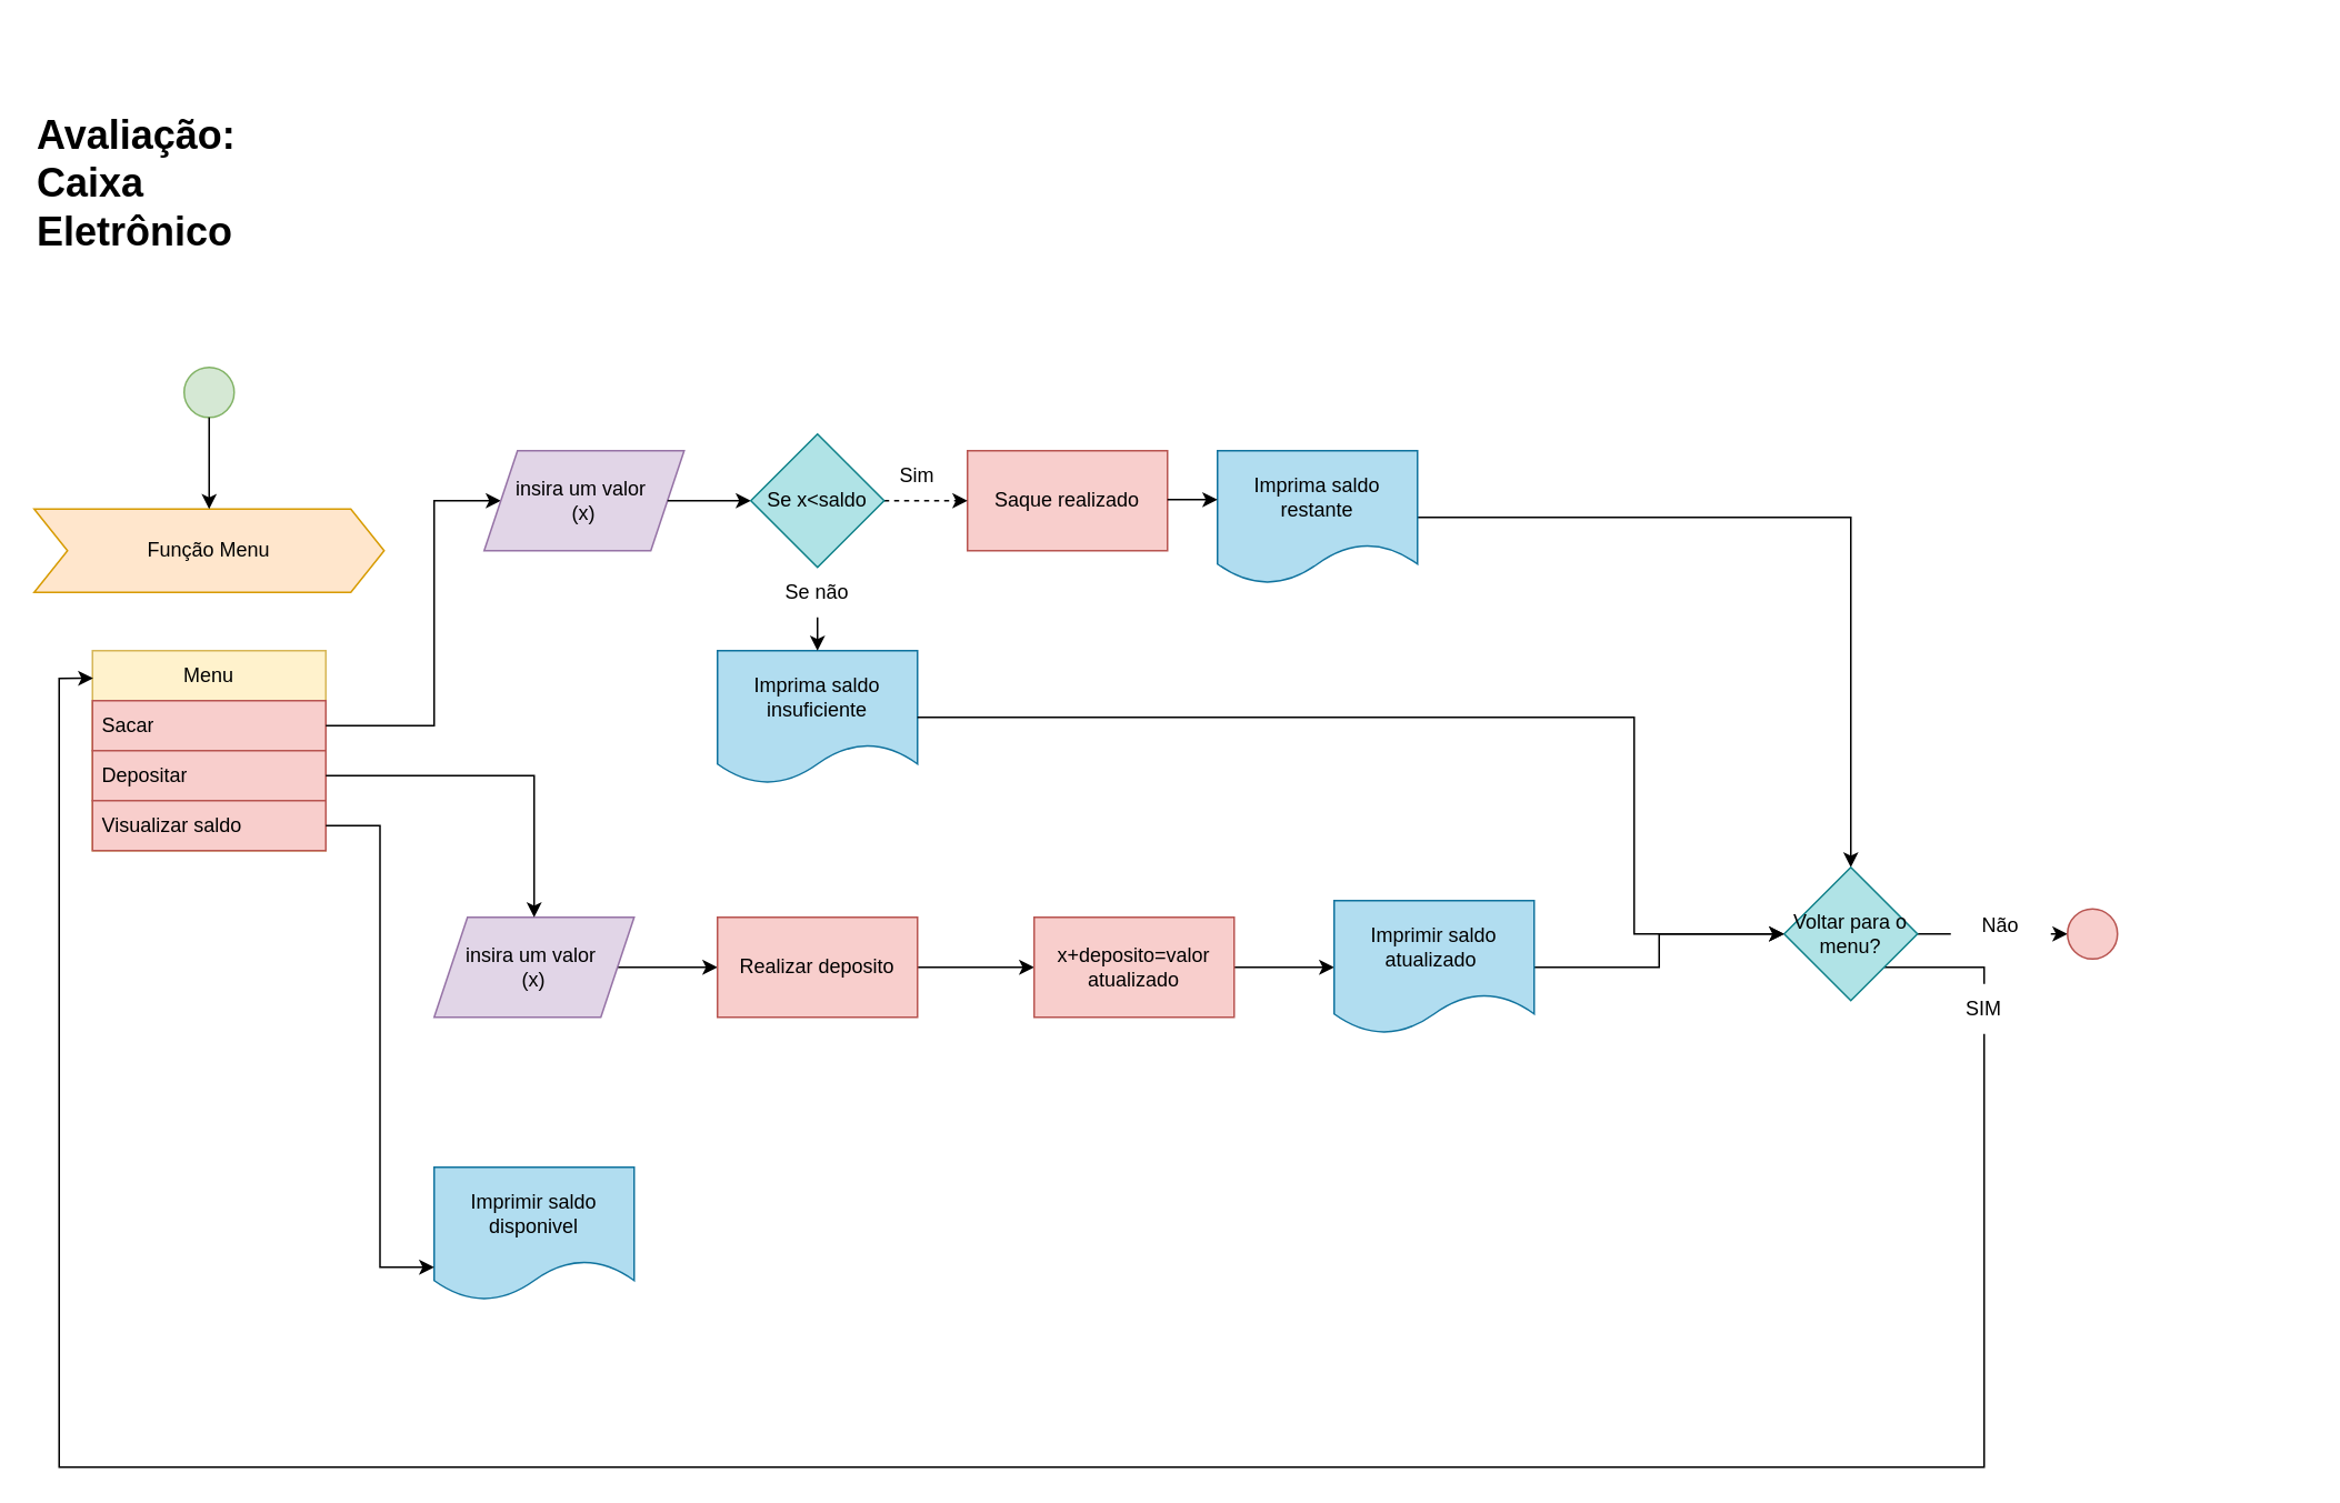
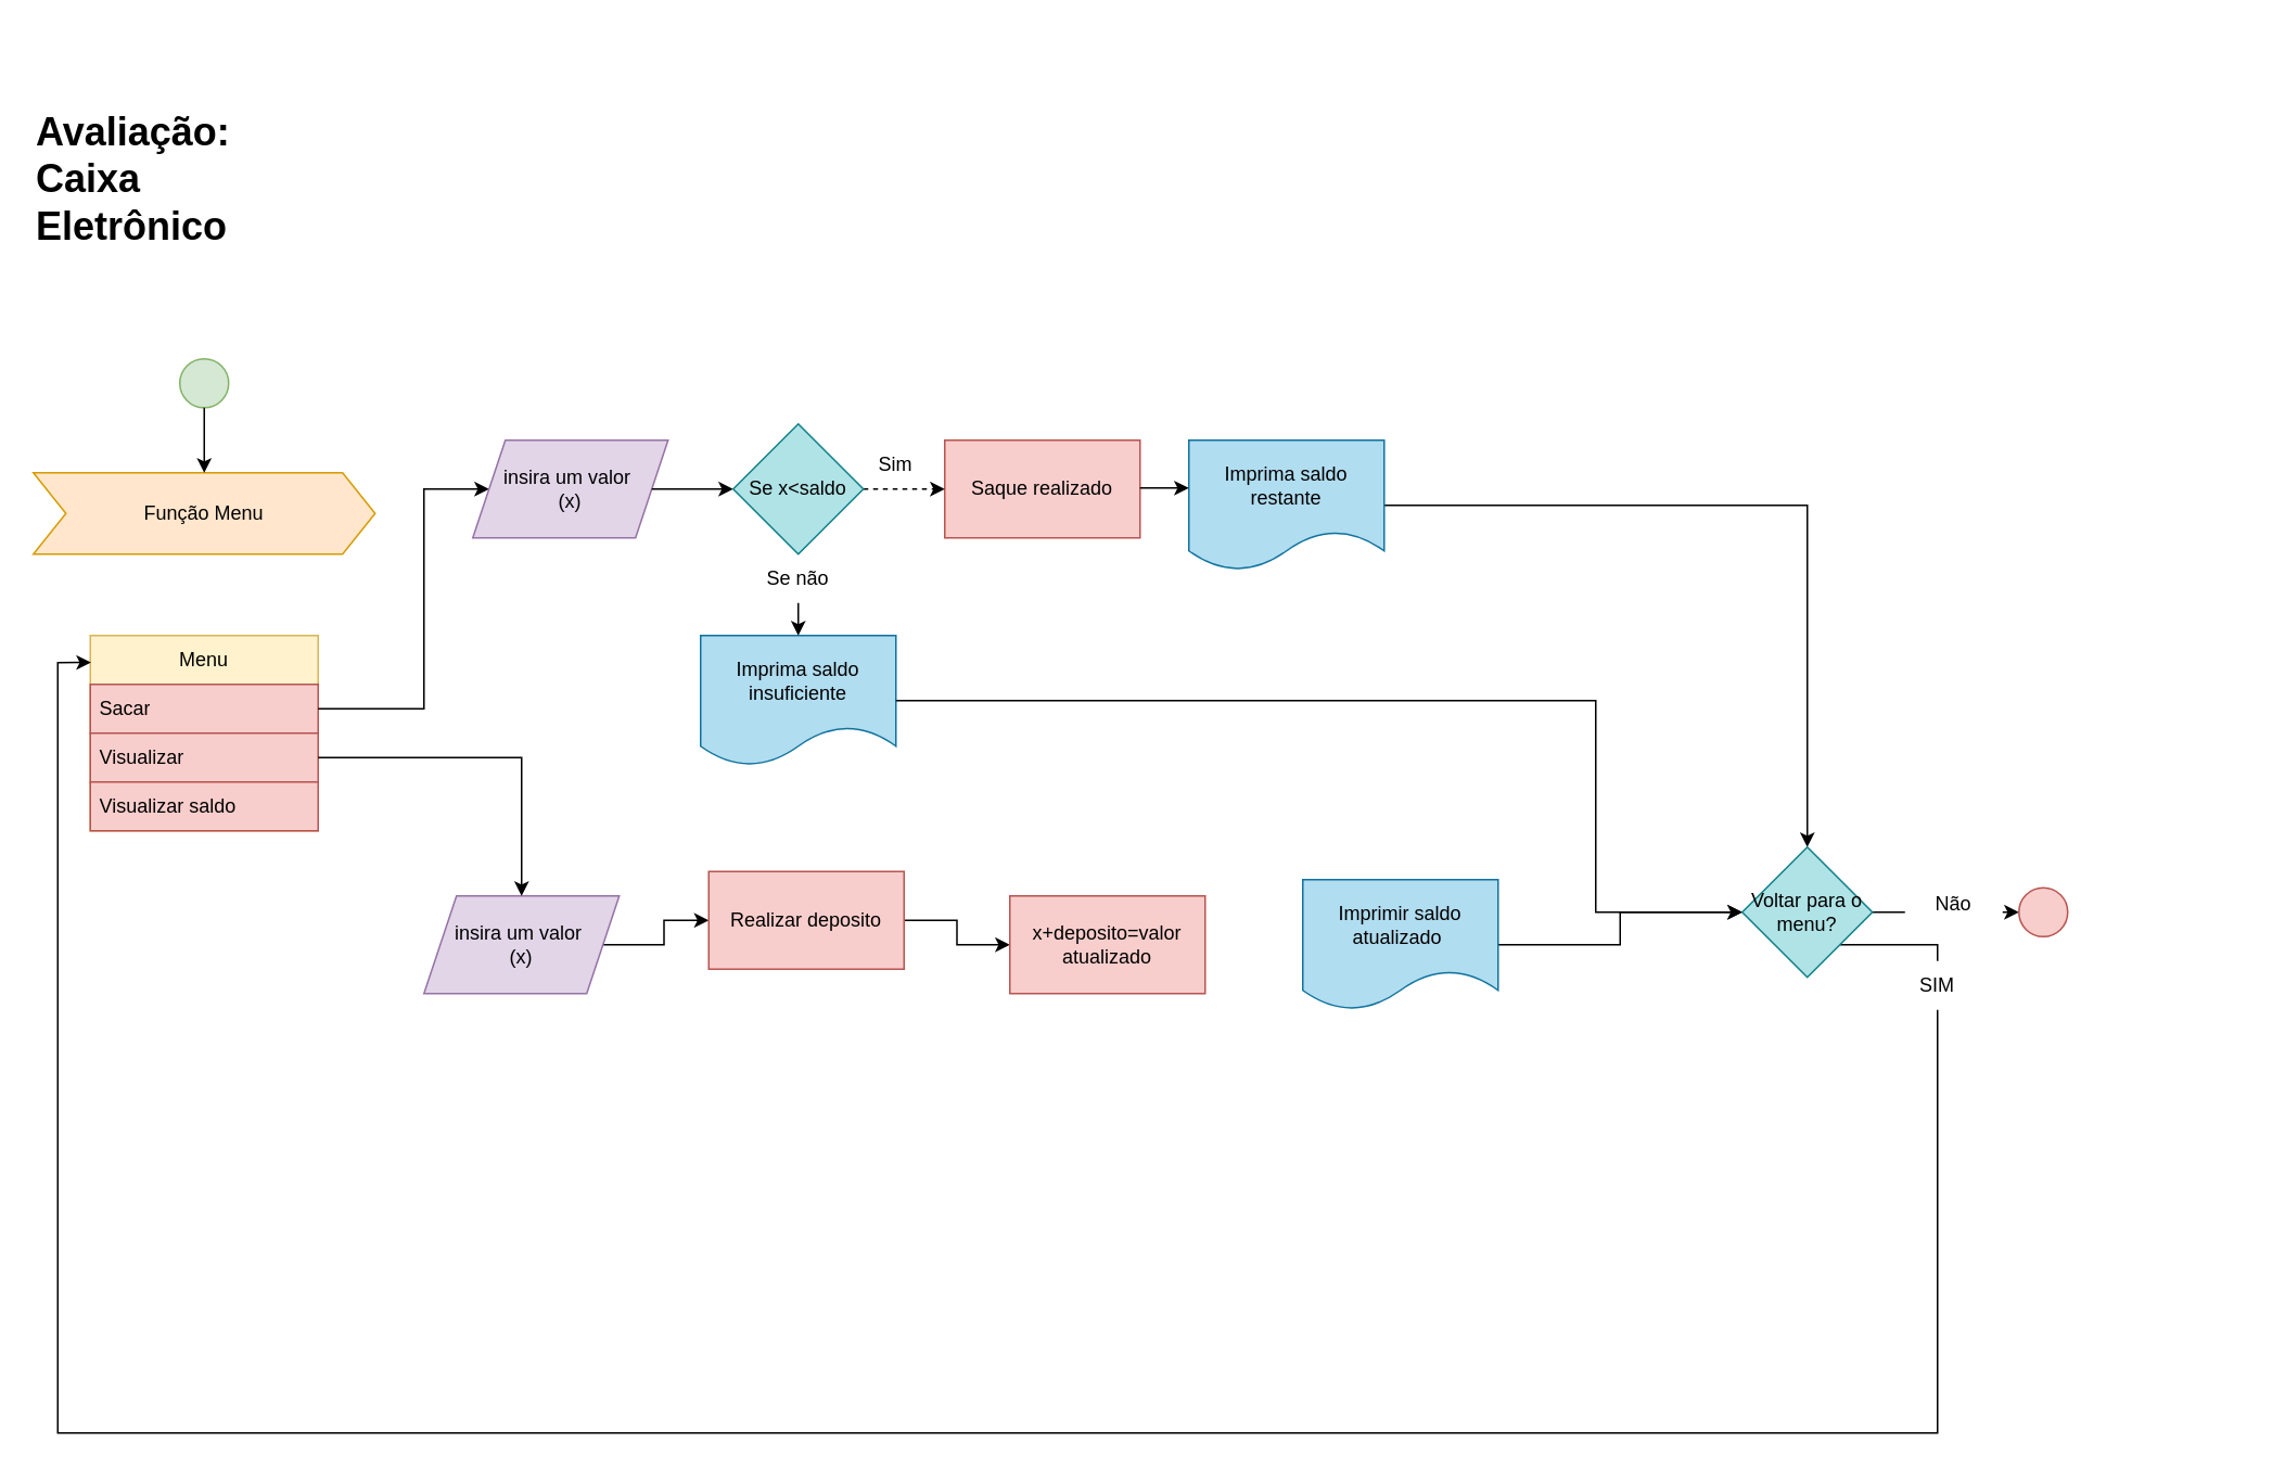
- <mxCell id="3" value="&lt;font style=&quot;vertical-align: inherit;&quot;&gt;&lt;font style=&quot;vertical-align: inherit;&quot;&gt;&lt;font style=&quot;vertical-align: inherit;&quot;&gt;&lt;font style=&quot;vertical-align: inherit;&quot;&gt;&lt;font style=&quot;vertical-align: inherit;&quot;&gt;&lt;font style=&quot;vertical-align: inherit;&quot;&gt;&lt;font style=&quot;vertical-align: inherit;&quot;&gt;&lt;font style=&quot;vertical-align: inherit;&quot;&gt;&lt;font style=&quot;vertical-align: inherit;&quot;&gt;&lt;font style=&quot;vertical-align: inherit;&quot;&gt;&lt;font style=&quot;vertical-align: inherit;&quot;&gt;&lt;font style=&quot;vertical-align: inherit;&quot;&gt;&lt;font style=&quot;vertical-align: inherit;&quot;&gt;&lt;font style=&quot;vertical-align: inherit;&quot;&gt;Função Menu&lt;/font&gt;&lt;/font&gt;&lt;/font&gt;&lt;/font&gt;&lt;/font&gt;&lt;/font&gt;&lt;/font&gt;&lt;/font&gt;&lt;/font&gt;&lt;/font&gt;&lt;/font&gt;&lt;/font&gt;&lt;/font&gt;&lt;/font&gt;" style="shape=step;perimeter=stepPerimeter;whiteSpace=wrap;html=1;fixedSize=1;size=20;fillColor=#ffe6cc;strokeColor=#d79b00;" vertex="1" parent="1"><mxGeometry x="20" y="305" width="210" height="50" as="geometry" /></mxCell>
+ <mxCell id="3" value="&lt;font style=&quot;vertical-align: inherit;&quot;&gt;&lt;font style=&quot;vertical-align: inherit;&quot;&gt;&lt;font style=&quot;vertical-align: inherit;&quot;&gt;&lt;font style=&quot;vertical-align: inherit;&quot;&gt;&lt;font style=&quot;vertical-align: inherit;&quot;&gt;&lt;font style=&quot;vertical-align: inherit;&quot;&gt;&lt;font style=&quot;vertical-align: inherit;&quot;&gt;&lt;font style=&quot;vertical-align: inherit;&quot;&gt;&lt;font style=&quot;vertical-align: inherit;&quot;&gt;&lt;font style=&quot;vertical-align: inherit;&quot;&gt;&lt;font style=&quot;vertical-align: inherit;&quot;&gt;&lt;font style=&quot;vertical-align: inherit;&quot;&gt;&lt;font style=&quot;vertical-align: inherit;&quot;&gt;&lt;font style=&quot;vertical-align: inherit;&quot;&gt;Função Menu&lt;/font&gt;&lt;/font&gt;&lt;/font&gt;&lt;/font&gt;&lt;/font&gt;&lt;/font&gt;&lt;/font&gt;&lt;/font&gt;&lt;/font&gt;&lt;/font&gt;&lt;/font&gt;&lt;/font&gt;&lt;/font&gt;&lt;/font&gt;" style="shape=step;perimeter=stepPerimeter;whiteSpace=wrap;html=1;fixedSize=1;size=20;fillColor=#ffe6cc;strokeColor=#d79b00;" vertex="1" parent="1"><mxGeometry x="20" y="290" width="210" height="50" as="geometry" /></mxCell>
- <mxCell id="8" value="&lt;font style=&quot;vertical-align: inherit;&quot;&gt;&lt;font style=&quot;vertical-align: inherit;&quot;&gt;Depositar&lt;/font&gt;&lt;/font&gt;" style="text;strokeColor=#b85450;fillColor=#f8cecc;align=left;verticalAlign=middle;spacingLeft=4;spacingRight=4;overflow=hidden;points=[[0,0.5],[1,0.5]];portConstraint=eastwest;rotatable=0;whiteSpace=wrap;html=1;" vertex="1" parent="6"><mxGeometry y="60" width="140" height="30" as="geometry" /></mxCell>
+ <mxCell id="8" value="&lt;font style=&quot;vertical-align: inherit;&quot;&gt;&lt;font style=&quot;vertical-align: inherit;&quot;&gt;Visualizar&lt;/font&gt;&lt;/font&gt;" style="text;strokeColor=#b85450;fillColor=#f8cecc;align=left;verticalAlign=middle;spacingLeft=4;spacingRight=4;overflow=hidden;points=[[0,0.5],[1,0.5]];portConstraint=eastwest;rotatable=0;whiteSpace=wrap;html=1;" vertex="1" parent="6"><mxGeometry y="60" width="140" height="30" as="geometry" /></mxCell>
- <mxCell id="29" value="Realizar deposito" style="whiteSpace=wrap;html=1;fillColor=#f8cecc;strokeColor=#b85450;" vertex="1" parent="1"><mxGeometry x="430" y="550" width="120" height="60" as="geometry" /></mxCell>
+ <mxCell id="29" value="Realizar deposito" style="whiteSpace=wrap;html=1;fillColor=#f8cecc;strokeColor=#b85450;" vertex="1" parent="1"><mxGeometry x="435" y="535" width="120" height="60" as="geometry" /></mxCell>
- <mxCell id="30" value="" style="edgeStyle=orthogonalEdgeStyle;rounded=0;orthogonalLoop=1;jettySize=auto;html=1;" edge="1" parent="1" source="31" target="33"><mxGeometry relative="1" as="geometry" /></mxCell>
- <mxCell id="36" style="edgeStyle=orthogonalEdgeStyle;rounded=0;orthogonalLoop=1;jettySize=auto;html=1;exitX=1;exitY=0.5;exitDx=0;exitDy=0;entryX=0;entryY=0.75;entryDx=0;entryDy=0;" edge="1" parent="1" source="9" target="35"><mxGeometry relative="1" as="geometry" /></mxCell>
- <mxCell id="35" value="Imprimir saldo disponivel" style="shape=document;whiteSpace=wrap;html=1;boundedLbl=1;fillColor=#b1ddf0;strokeColor=#10739e;" vertex="1" parent="1"><mxGeometry x="260" y="700" width="120" height="80" as="geometry" /></mxCell>
